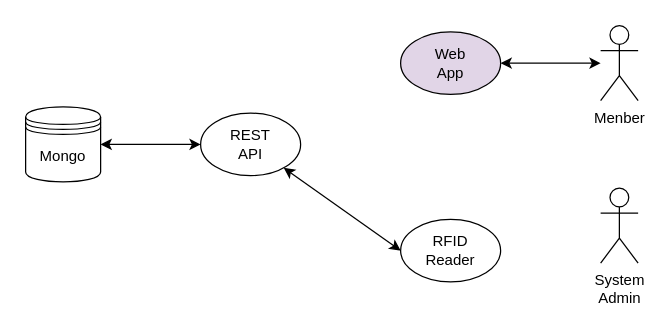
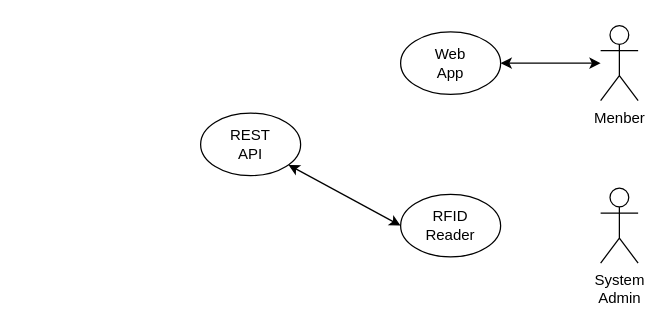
- <mxCell id="6" value="Web&lt;br&gt;App" style="ellipse;whiteSpace=wrap;html=1;fillColor=#e1d5e7;" parent="1" vertex="1"><mxGeometry x="320" y="25" width="80" height="50" as="geometry" /></mxCell>
+ <mxCell id="6" value="Web&lt;br&gt;App" style="ellipse;whiteSpace=wrap;html=1;" parent="1" vertex="1"><mxGeometry x="320" y="25" width="80" height="50" as="geometry" /></mxCell>
- <mxCell id="3" value="Mongo" style="shape=datastore;whiteSpace=wrap;html=1;" parent="1" vertex="1"><mxGeometry x="20" y="85" width="60" height="60" as="geometry" /></mxCell>
- <mxCell id="2" style="edgeStyle=none;html=1;entryX=0;entryY=0.5;entryDx=0;entryDy=0;startArrow=classic;startFill=1;" parent="1" source="3" target="5" edge="1"><mxGeometry relative="1" as="geometry" /></mxCell>
- <mxCell id="7" value="RFID&lt;br&gt;Reader" style="ellipse;whiteSpace=wrap;html=1;" parent="1" vertex="1"><mxGeometry x="320" y="175" width="80" height="50" as="geometry" /></mxCell>
+ <mxCell id="7" value="RFID&lt;br&gt;Reader" style="ellipse;whiteSpace=wrap;html=1;" parent="1" vertex="1"><mxGeometry x="320" y="155" width="80" height="50" as="geometry" /></mxCell>
